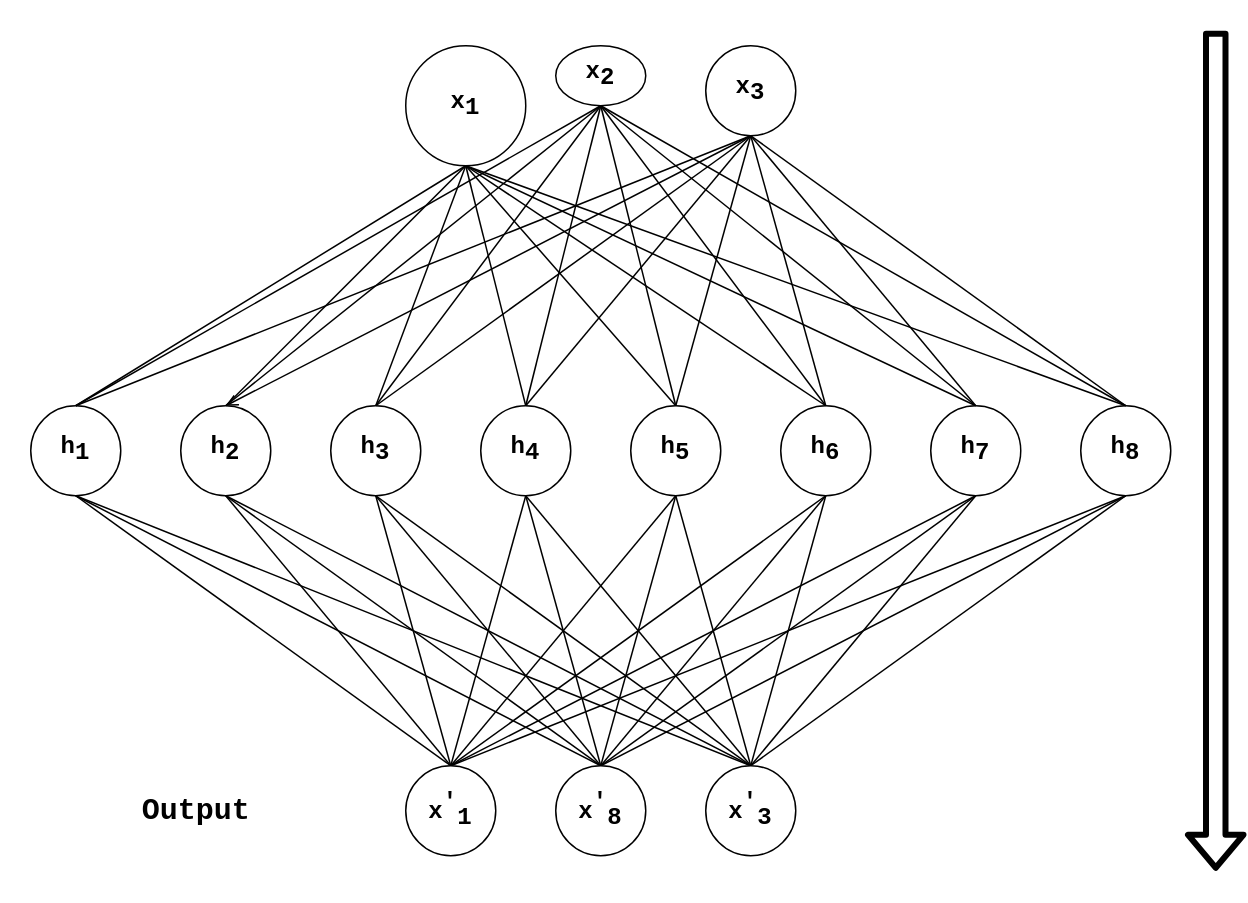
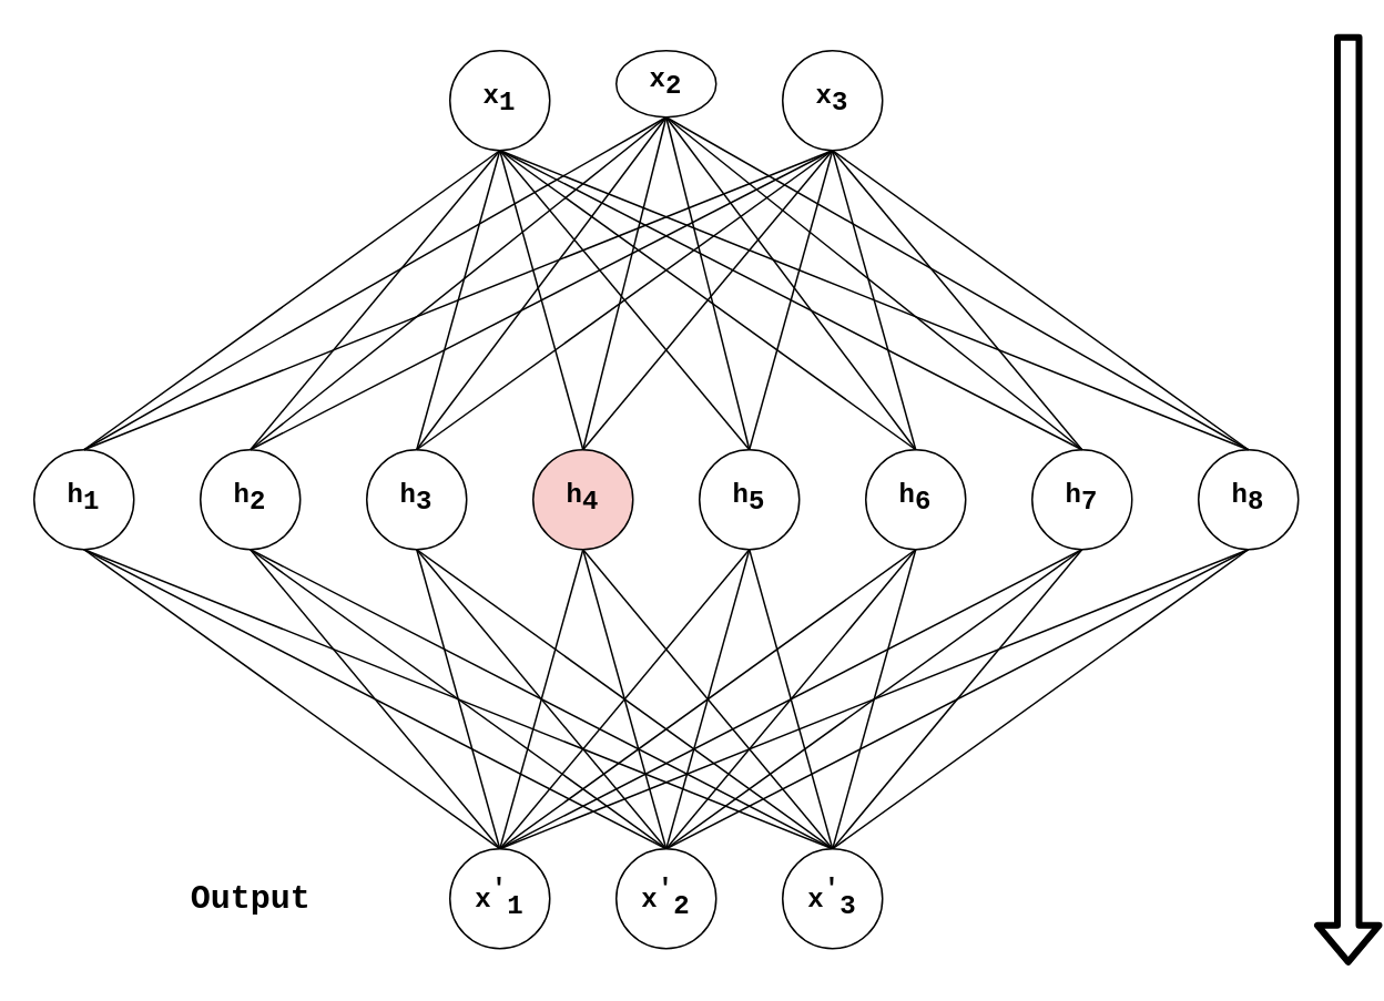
- <mxCell id="45" value="x&lt;sub style=&quot;font-size: 16px;&quot;&gt;1&lt;/sub&gt;" style="ellipse;whiteSpace=wrap;html=1;aspect=fixed;fontStyle=1;fontSize=16;fontFamily=Courier New;" vertex="1" parent="1"><mxGeometry x="270" y="30" width="80" height="80" as="geometry" /></mxCell>
+ <mxCell id="45" value="x&lt;sub style=&quot;font-size: 16px;&quot;&gt;1&lt;/sub&gt;" style="ellipse;whiteSpace=wrap;html=1;aspect=fixed;fontStyle=1;fontSize=16;fontFamily=Courier New;" vertex="1" parent="1"><mxGeometry x="270" y="30" width="60" height="60" as="geometry" /></mxCell>
- <mxCell id="56" style="edgeStyle=none;rounded=0;orthogonalLoop=1;jettySize=auto;html=1;exitX=0.5;exitY=1;exitDx=0;exitDy=0;entryX=0.5;entryY=0;entryDx=0;entryDy=0;endArrow=open;endFill=0;" edge="1" parent="1" source="63" target="9"><mxGeometry relative="1" as="geometry" /></mxCell>
+ <mxCell id="56" style="edgeStyle=none;rounded=0;orthogonalLoop=1;jettySize=auto;html=1;exitX=0.5;exitY=1;exitDx=0;exitDy=0;entryX=0.5;entryY=0;entryDx=0;entryDy=0;endArrow=none;endFill=0;" edge="1" parent="1" source="63" target="9"><mxGeometry relative="1" as="geometry" /></mxCell>
- <mxCell id="13" value="&lt;b style=&quot;font-family: &amp;#34;courier new&amp;#34; ; font-size: 16px&quot;&gt;h&lt;sub style=&quot;font-size: 16px&quot;&gt;4&lt;/sub&gt;&lt;/b&gt;" style="ellipse;whiteSpace=wrap;html=1;aspect=fixed;" vertex="1" parent="1"><mxGeometry x="320" y="270" width="60" height="60" as="geometry" /></mxCell>
+ <mxCell id="13" value="&lt;b style=&quot;font-family: &amp;#34;courier new&amp;#34; ; font-size: 16px&quot;&gt;h&lt;sub style=&quot;font-size: 16px&quot;&gt;4&lt;/sub&gt;&lt;/b&gt;" style="ellipse;whiteSpace=wrap;html=1;aspect=fixed;fillColor=#f8cecc;" vertex="1" parent="1"><mxGeometry x="320" y="270" width="60" height="60" as="geometry" /></mxCell>
- <mxCell id="65" value="&lt;b&gt;&lt;font style=&quot;font-size: 20px&quot;&gt;Output&lt;/font&gt;&lt;/b&gt;" style="text;html=1;align=center;verticalAlign=middle;resizable=0;points=[];autosize=1;fontSize=16;fontFamily=Courier New;" vertex="1" parent="1"><mxGeometry x="85" y="525" width="90" height="30" as="geometry" /></mxCell>
+ <mxCell id="65" value="&lt;b&gt;&lt;font style=&quot;font-size: 20px&quot;&gt;Output&lt;/font&gt;&lt;/b&gt;" style="text;html=1;align=center;verticalAlign=middle;resizable=0;points=[];autosize=1;fontSize=16;fontFamily=Courier New;" vertex="1" parent="1"><mxGeometry x="105" y="525" width="90" height="30" as="geometry" /></mxCell>
- <mxCell id="35" value="&lt;span style=&quot;font-size: 16px;&quot;&gt;x&lt;/span&gt;&lt;sup style=&quot;font-size: 16px;&quot;&gt;'&lt;/sup&gt;&lt;sub style=&quot;font-size: 16px;&quot;&gt;8&lt;/sub&gt;" style="ellipse;whiteSpace=wrap;html=1;aspect=fixed;fontStyle=1;fontSize=16;fontFamily=Courier New;" vertex="1" parent="1"><mxGeometry x="370" y="510" width="60" height="60" as="geometry" /></mxCell>
+ <mxCell id="35" value="&lt;span style=&quot;font-size: 16px;&quot;&gt;x&lt;/span&gt;&lt;sup style=&quot;font-size: 16px;&quot;&gt;'&lt;/sup&gt;&lt;sub style=&quot;font-size: 16px;&quot;&gt;2&lt;/sub&gt;" style="ellipse;whiteSpace=wrap;html=1;aspect=fixed;fontStyle=1;fontSize=16;fontFamily=Courier New;" vertex="1" parent="1"><mxGeometry x="370" y="510" width="60" height="60" as="geometry" /></mxCell>
